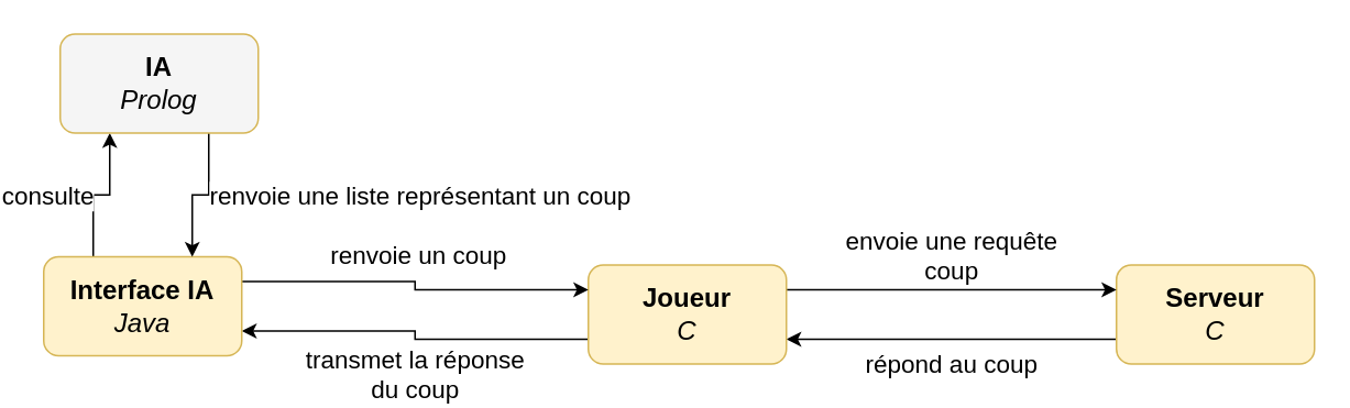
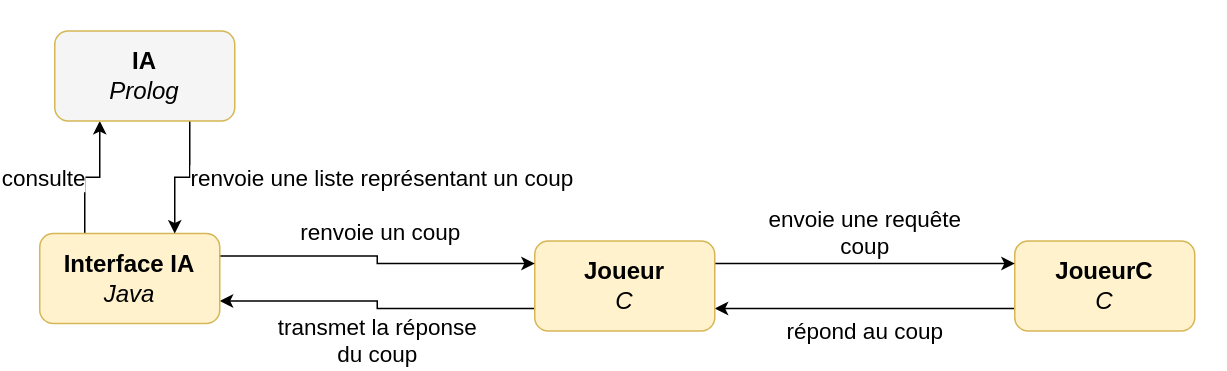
- <mxCell id="3" value="&lt;b style=&quot;font-size: 16px;&quot;&gt;Serveur&lt;/b&gt;&lt;br style=&quot;font-size: 16px;&quot;&gt;&lt;i style=&quot;font-size: 16px;&quot;&gt;C&lt;/i&gt;&lt;br style=&quot;font-size: 16px;&quot;&gt;" style="rounded=1;whiteSpace=wrap;html=1;fillColor=#fff2cc;strokeColor=#d6b656;fontSize=16;" vertex="1" parent="1"><mxGeometry x="670" y="160" width="120" height="60" as="geometry" /></mxCell>
+ <mxCell id="3" value="&lt;b style=&quot;font-size: 16px;&quot;&gt;JoueurC&lt;/b&gt;&lt;br style=&quot;font-size: 16px;&quot;&gt;&lt;i style=&quot;font-size: 16px;&quot;&gt;C&lt;/i&gt;&lt;br style=&quot;font-size: 16px;&quot;&gt;" style="rounded=1;whiteSpace=wrap;html=1;fillColor=#fff2cc;strokeColor=#d6b656;fontSize=16;" vertex="1" parent="1"><mxGeometry x="670" y="160" width="120" height="60" as="geometry" /></mxCell>
